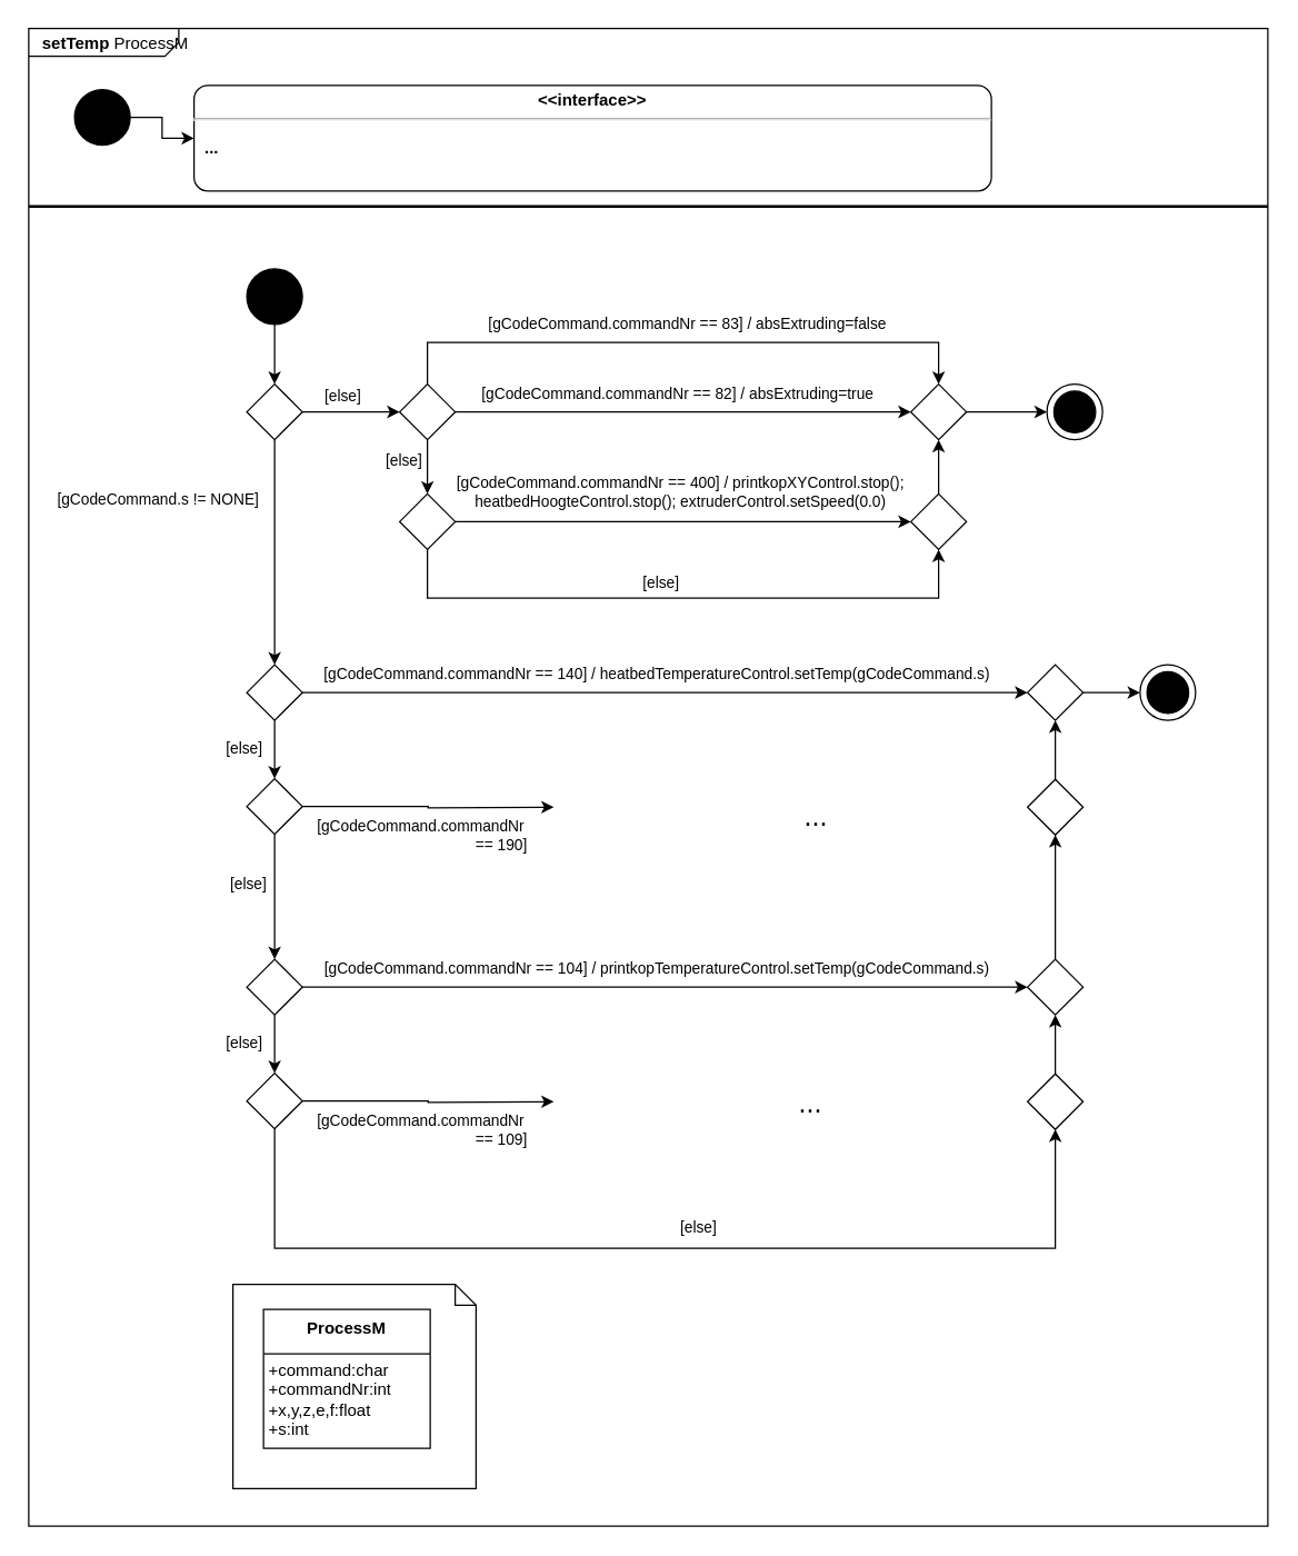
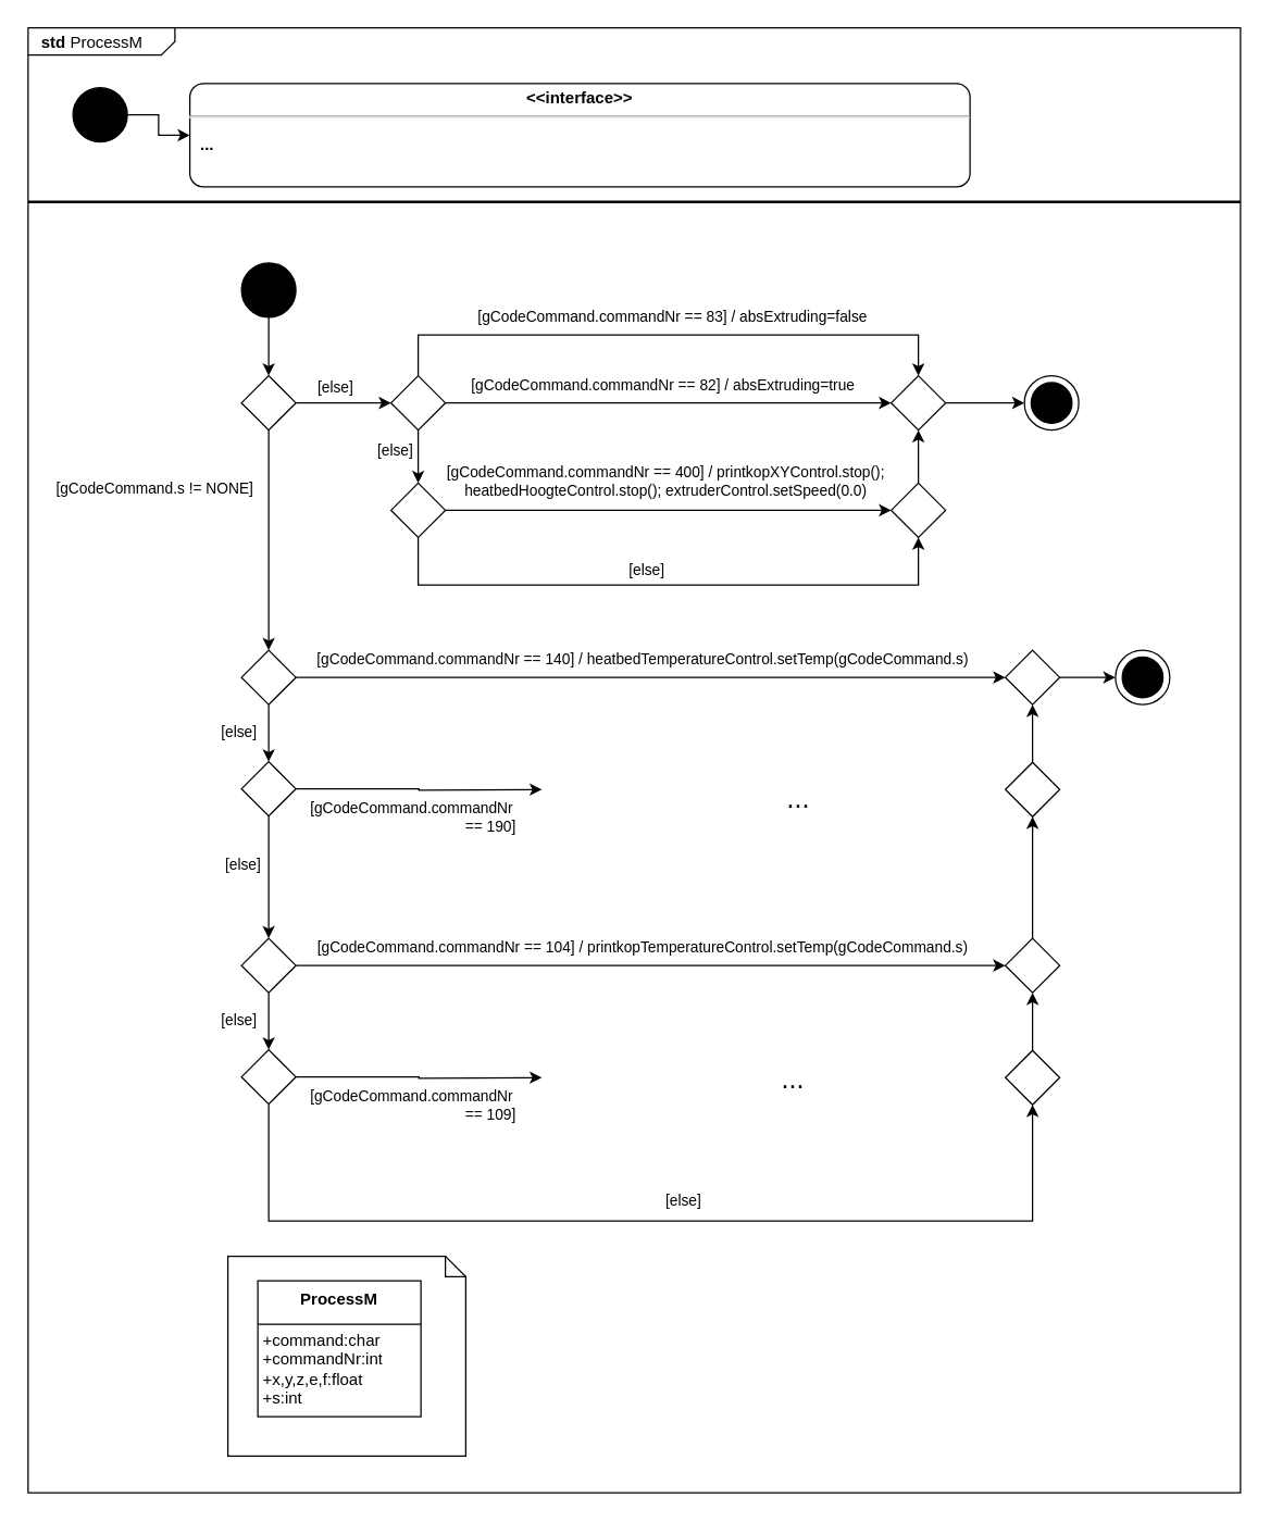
- <mxCell id="2" value="&lt;p style=&quot;margin:0px;margin-top:4px;margin-left:10px;text-align:left;&quot;&gt;&lt;b&gt;setTemp&lt;/b&gt; ProcessM&lt;/p&gt;" style="html=1;shape=mxgraph.sysml.package;labelX=108.8;align=left;spacingLeft=10;overflow=fill;recursiveResize=0;container=0;" vertex="1" parent="1"><mxGeometry x="20" y="20" width="892" height="1078" as="geometry" /></mxCell>
+ <mxCell id="2" value="&lt;p style=&quot;margin:0px;margin-top:4px;margin-left:10px;text-align:left;&quot;&gt;&lt;b&gt;std&lt;/b&gt; ProcessM&lt;/p&gt;" style="html=1;shape=mxgraph.sysml.package;labelX=108.8;align=left;spacingLeft=10;overflow=fill;recursiveResize=0;container=0;" vertex="1" parent="1"><mxGeometry x="20" y="20" width="892" height="1078" as="geometry" /></mxCell>
